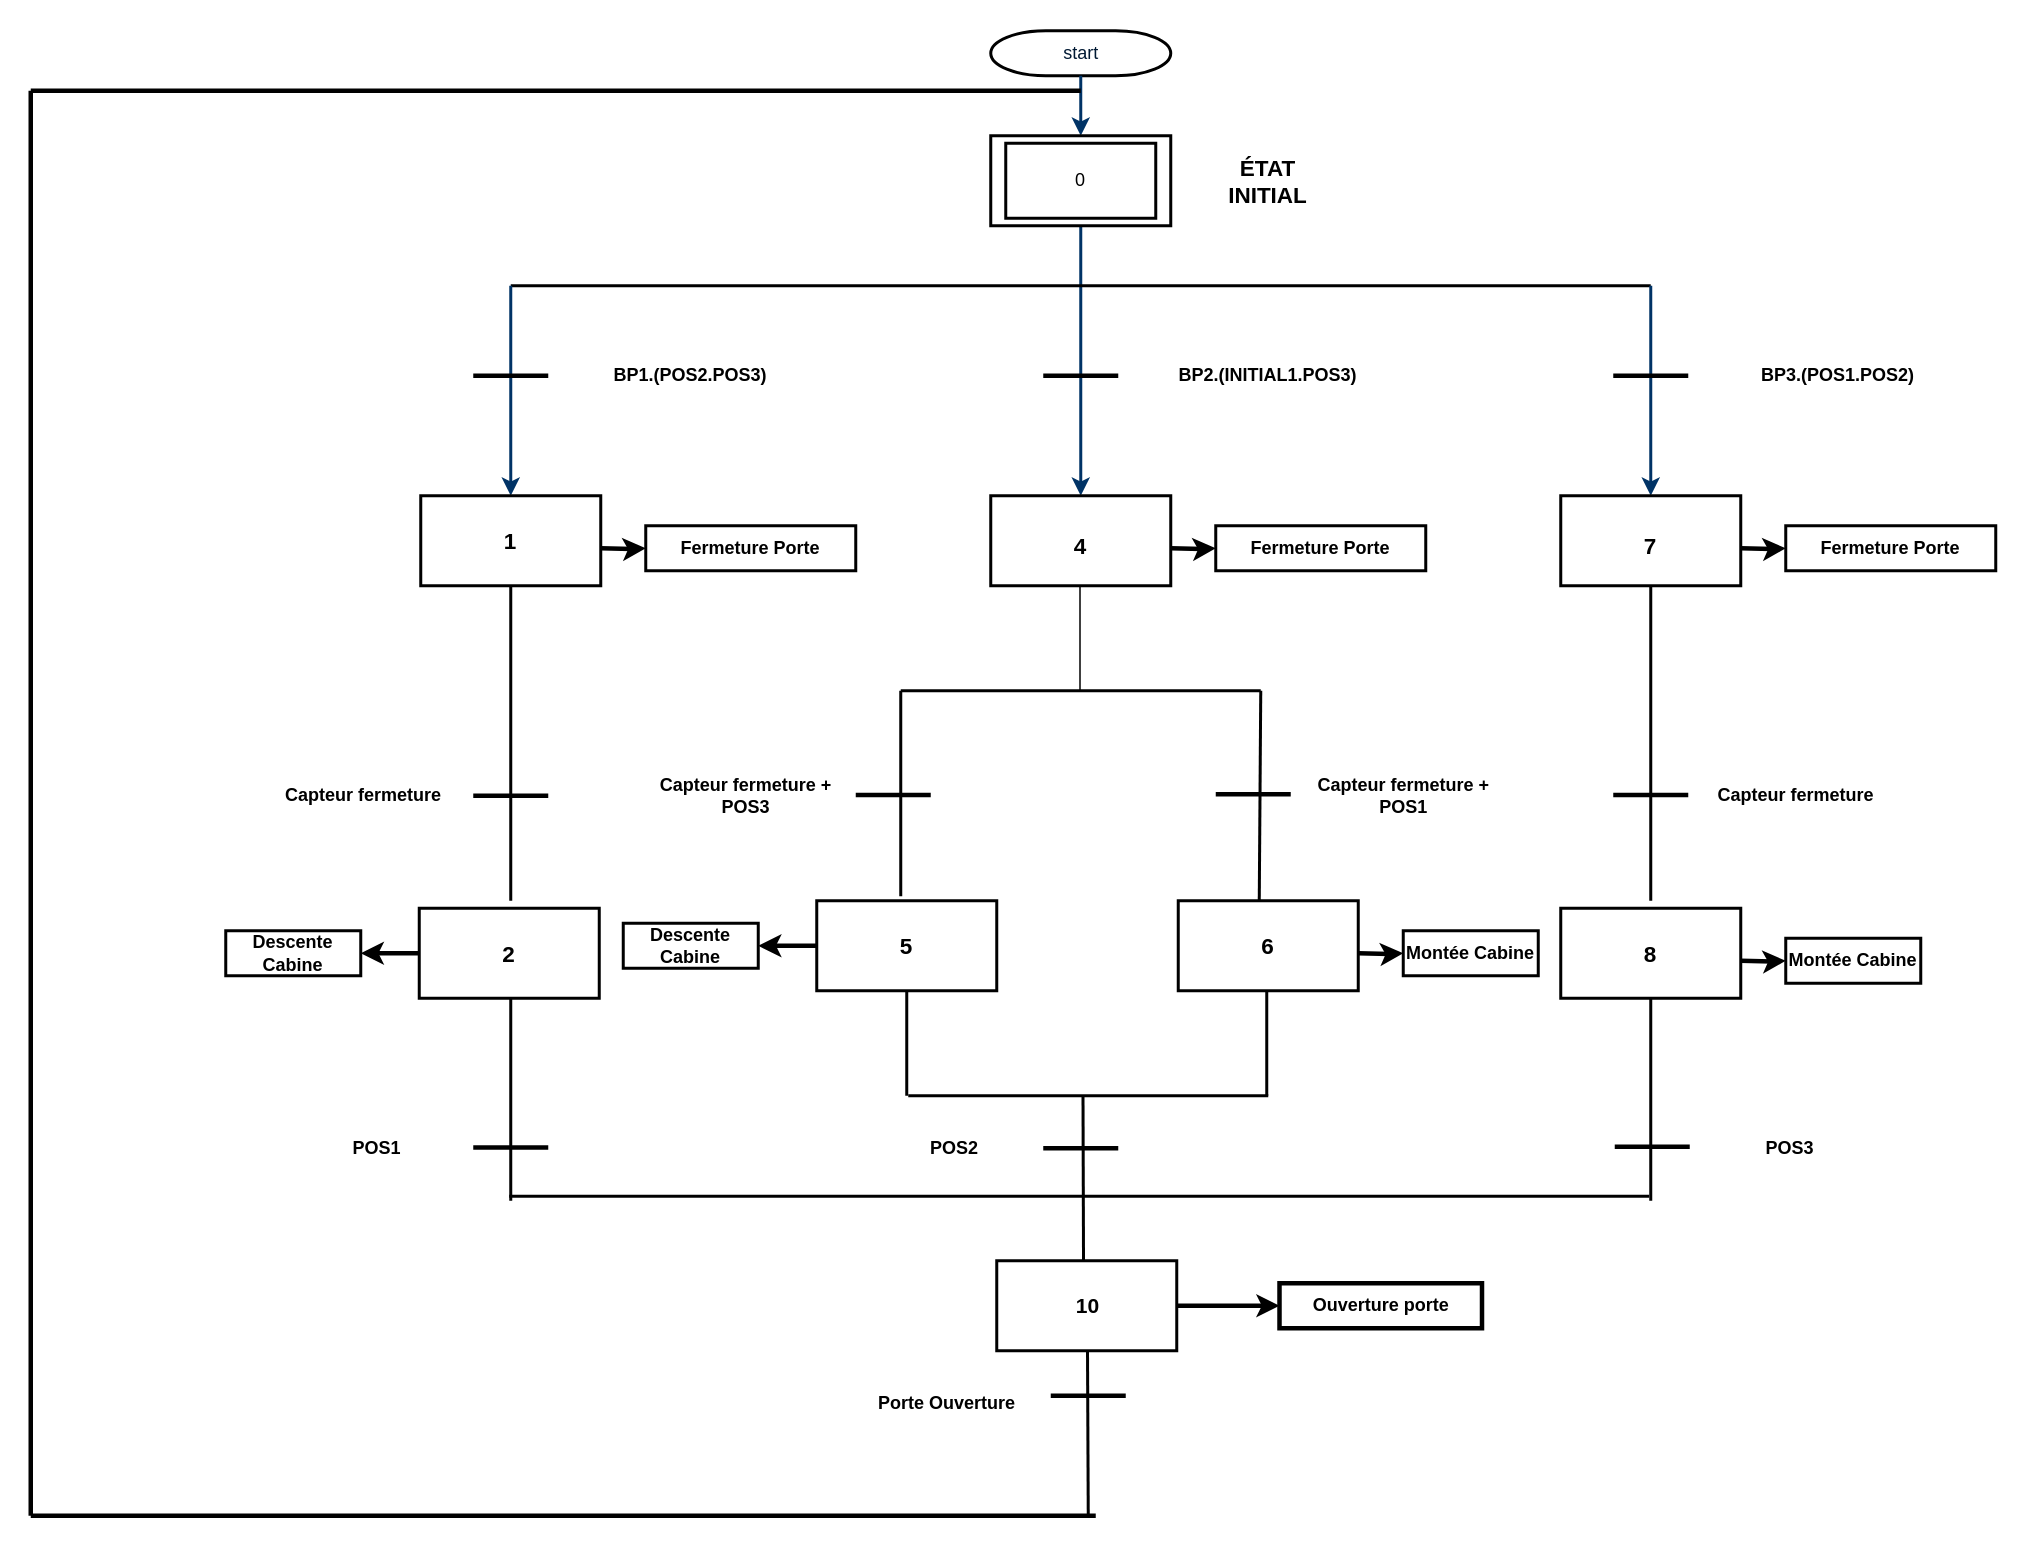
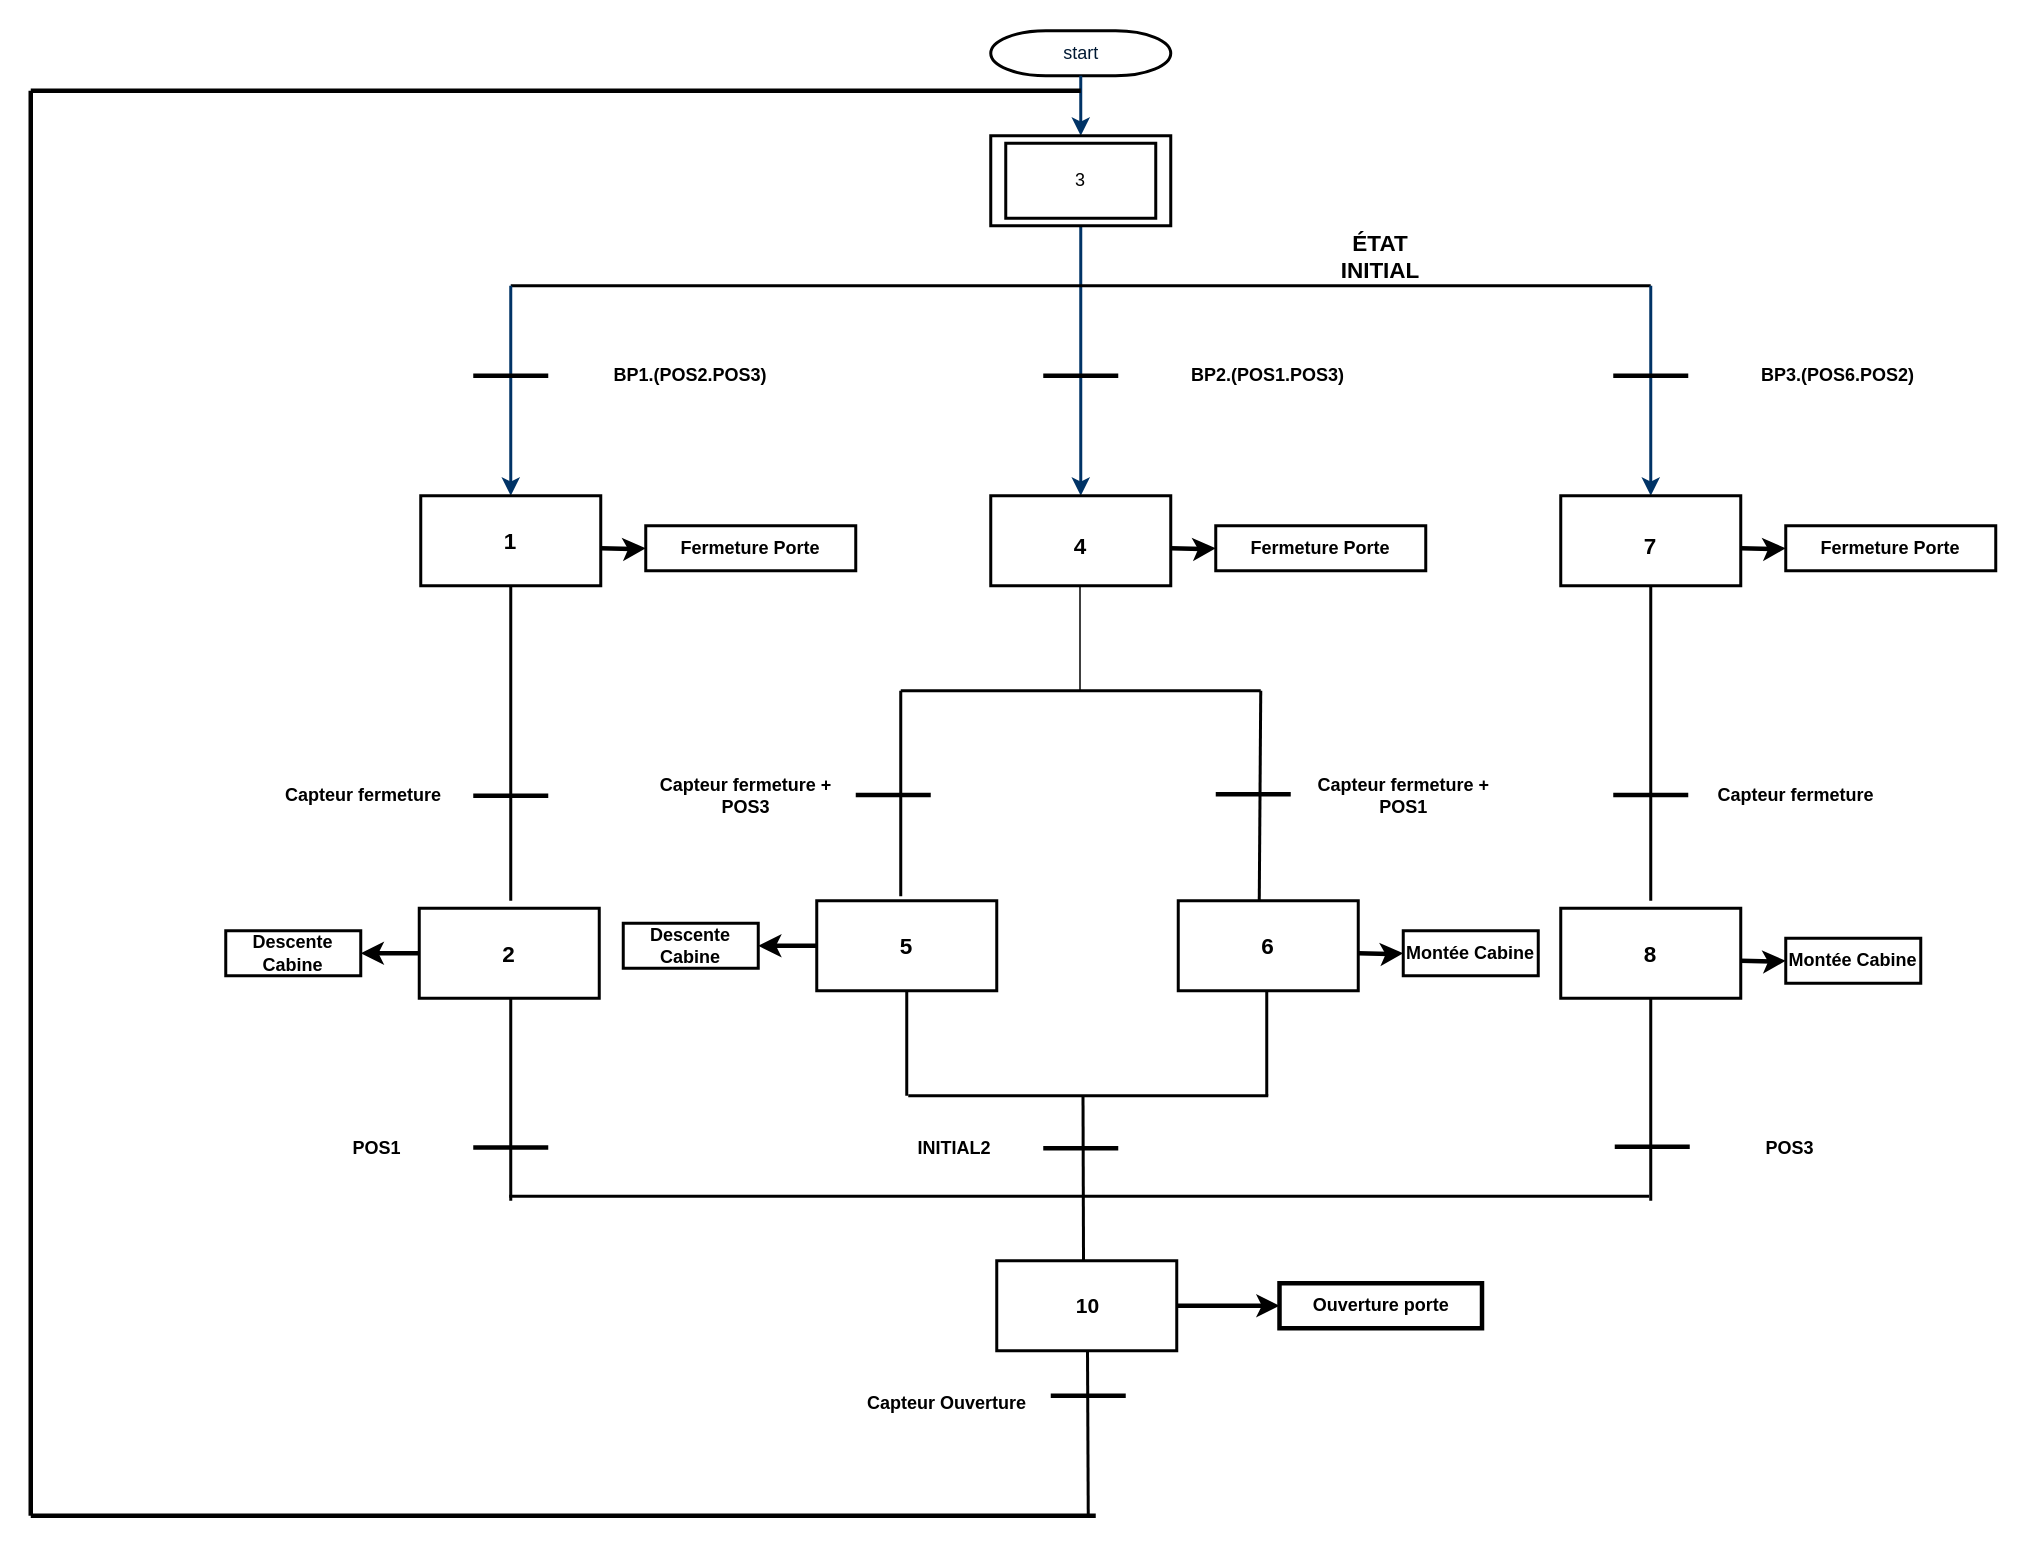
- <mxCell id="7" value="0" style="text;html=1;strokeColor=none;fillColor=none;align=center;verticalAlign=middle;whiteSpace=wrap;rounded=0;" vertex="1" parent="1"><mxGeometry x="690" y="100" width="60" height="40" as="geometry" /></mxCell>
+ <mxCell id="7" value="3" style="text;html=1;strokeColor=none;fillColor=none;align=center;verticalAlign=middle;whiteSpace=wrap;rounded=0;" vertex="1" parent="1"><mxGeometry x="690" y="100" width="60" height="40" as="geometry" /></mxCell>
- <mxCell id="8" value="&lt;font style=&quot;font-size: 15px&quot;&gt;&lt;b&gt;ÉTAT INITIAL&lt;/b&gt;&lt;/font&gt;" style="text;html=1;strokeColor=none;fillColor=none;align=center;verticalAlign=middle;whiteSpace=wrap;rounded=0;" vertex="1" parent="1"><mxGeometry x="800" y="110" width="90" height="20" as="geometry" /></mxCell>
+ <mxCell id="8" value="&lt;font style=&quot;font-size: 15px&quot;&gt;&lt;b&gt;ÉTAT INITIAL&lt;/b&gt;&lt;/font&gt;" style="text;html=1;strokeColor=none;fillColor=none;align=center;verticalAlign=middle;whiteSpace=wrap;rounded=0;" vertex="1" parent="1"><mxGeometry x="875" y="160" width="90" height="20" as="geometry" /></mxCell>
- <mxCell id="21" value="&lt;b&gt;BP2.(INITIAL1.POS3)&lt;/b&gt;" style="text;html=1;strokeColor=none;fillColor=none;align=center;verticalAlign=middle;whiteSpace=wrap;rounded=0;" vertex="1" parent="1"><mxGeometry x="750" y="235" width="190" height="30" as="geometry" /></mxCell>
+ <mxCell id="21" value="&lt;b&gt;BP2.(POS1.POS3)&lt;/b&gt;" style="text;html=1;strokeColor=none;fillColor=none;align=center;verticalAlign=middle;whiteSpace=wrap;rounded=0;" vertex="1" parent="1"><mxGeometry x="750" y="235" width="190" height="30" as="geometry" /></mxCell>
- <mxCell id="22" value="&lt;b&gt;BP3.(POS1.POS2)&lt;/b&gt;" style="text;html=1;strokeColor=none;fillColor=none;align=center;verticalAlign=middle;whiteSpace=wrap;rounded=0;" vertex="1" parent="1"><mxGeometry x="1130" y="235" width="190" height="30" as="geometry" /></mxCell>
+ <mxCell id="22" value="&lt;b&gt;BP3.(POS6.POS2)&lt;/b&gt;" style="text;html=1;strokeColor=none;fillColor=none;align=center;verticalAlign=middle;whiteSpace=wrap;rounded=0;" vertex="1" parent="1"><mxGeometry x="1130" y="235" width="190" height="30" as="geometry" /></mxCell>
- <mxCell id="70" value="&lt;b&gt;POS2&lt;/b&gt;" style="text;html=1;strokeColor=none;fillColor=none;align=center;verticalAlign=middle;whiteSpace=wrap;rounded=0;" vertex="1" parent="1"><mxGeometry x="569" y="750" width="134" height="30" as="geometry" /></mxCell>
+ <mxCell id="70" value="&lt;b&gt;INITIAL2&lt;/b&gt;" style="text;html=1;strokeColor=none;fillColor=none;align=center;verticalAlign=middle;whiteSpace=wrap;rounded=0;" vertex="1" parent="1"><mxGeometry x="569" y="750" width="134" height="30" as="geometry" /></mxCell>
- <mxCell id="79" value="&lt;b&gt;Porte Ouverture&lt;/b&gt;" style="text;html=1;strokeColor=none;fillColor=none;align=center;verticalAlign=middle;whiteSpace=wrap;rounded=0;" vertex="1" parent="1"><mxGeometry x="564" y="920" width="134" height="30" as="geometry" /></mxCell>
+ <mxCell id="79" value="&lt;b&gt;Capteur Ouverture&lt;/b&gt;" style="text;html=1;strokeColor=none;fillColor=none;align=center;verticalAlign=middle;whiteSpace=wrap;rounded=0;" vertex="1" parent="1"><mxGeometry x="564" y="920" width="134" height="30" as="geometry" /></mxCell>
